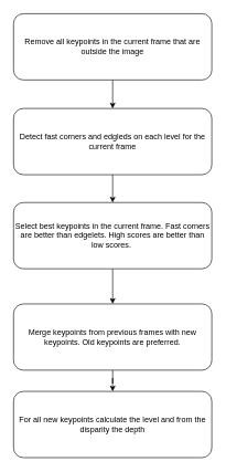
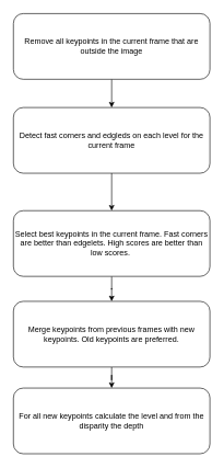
- <mxCell id="7" value="Select best keypoints in the current frame. Fast corners are better than edgelets. High scores are better than low scores.&amp;nbsp;" style="rounded=1;whiteSpace=wrap;html=1;fontSize=12;glass=0;strokeWidth=1;shadow=0;" vertex="1" parent="1"><mxGeometry x="20" y="305" width="300" height="100" as="geometry" /></mxCell>
+ <mxCell id="7" value="Select best keypoints in the current frame. Fast corners are better than edgelets. High scores are better than low scores.&amp;nbsp;" style="rounded=1;whiteSpace=wrap;html=1;fontSize=12;glass=0;strokeWidth=1;shadow=0;" vertex="1" parent="1"><mxGeometry x="20" y="320" width="300" height="100" as="geometry" /></mxCell>
